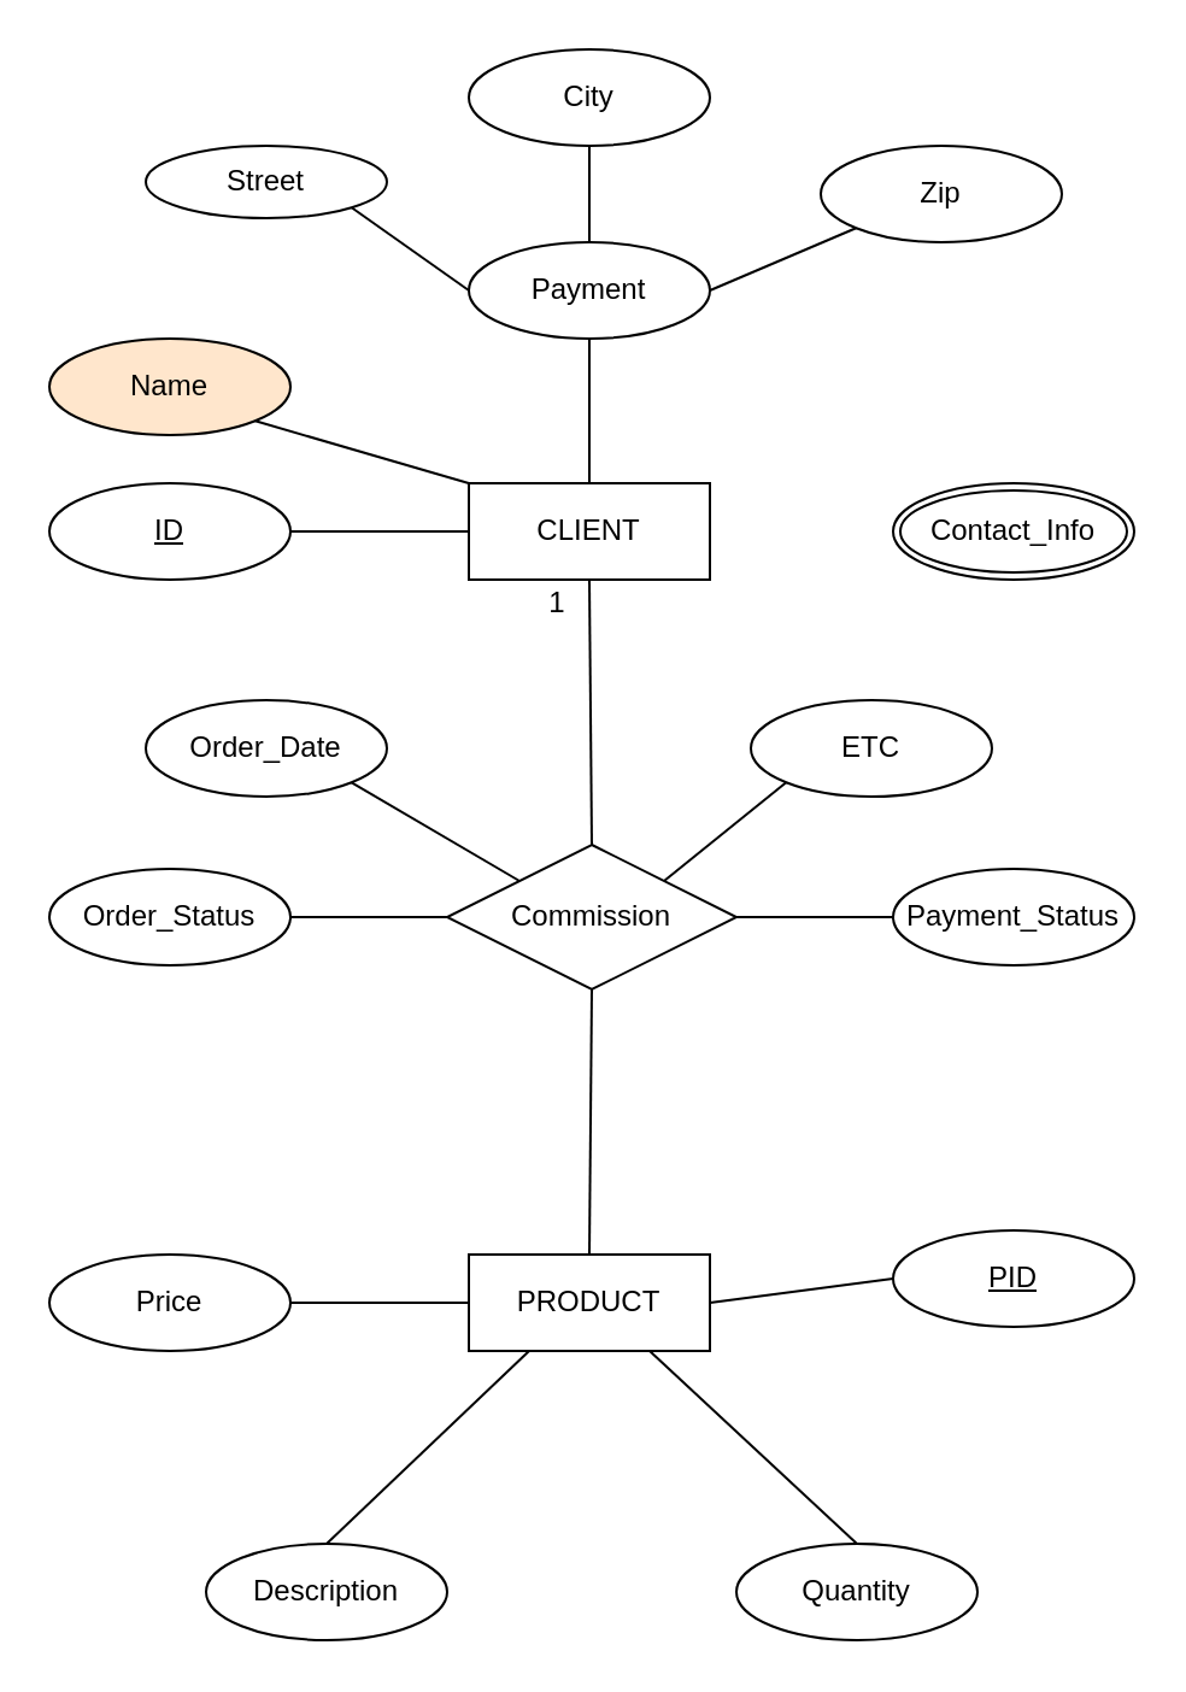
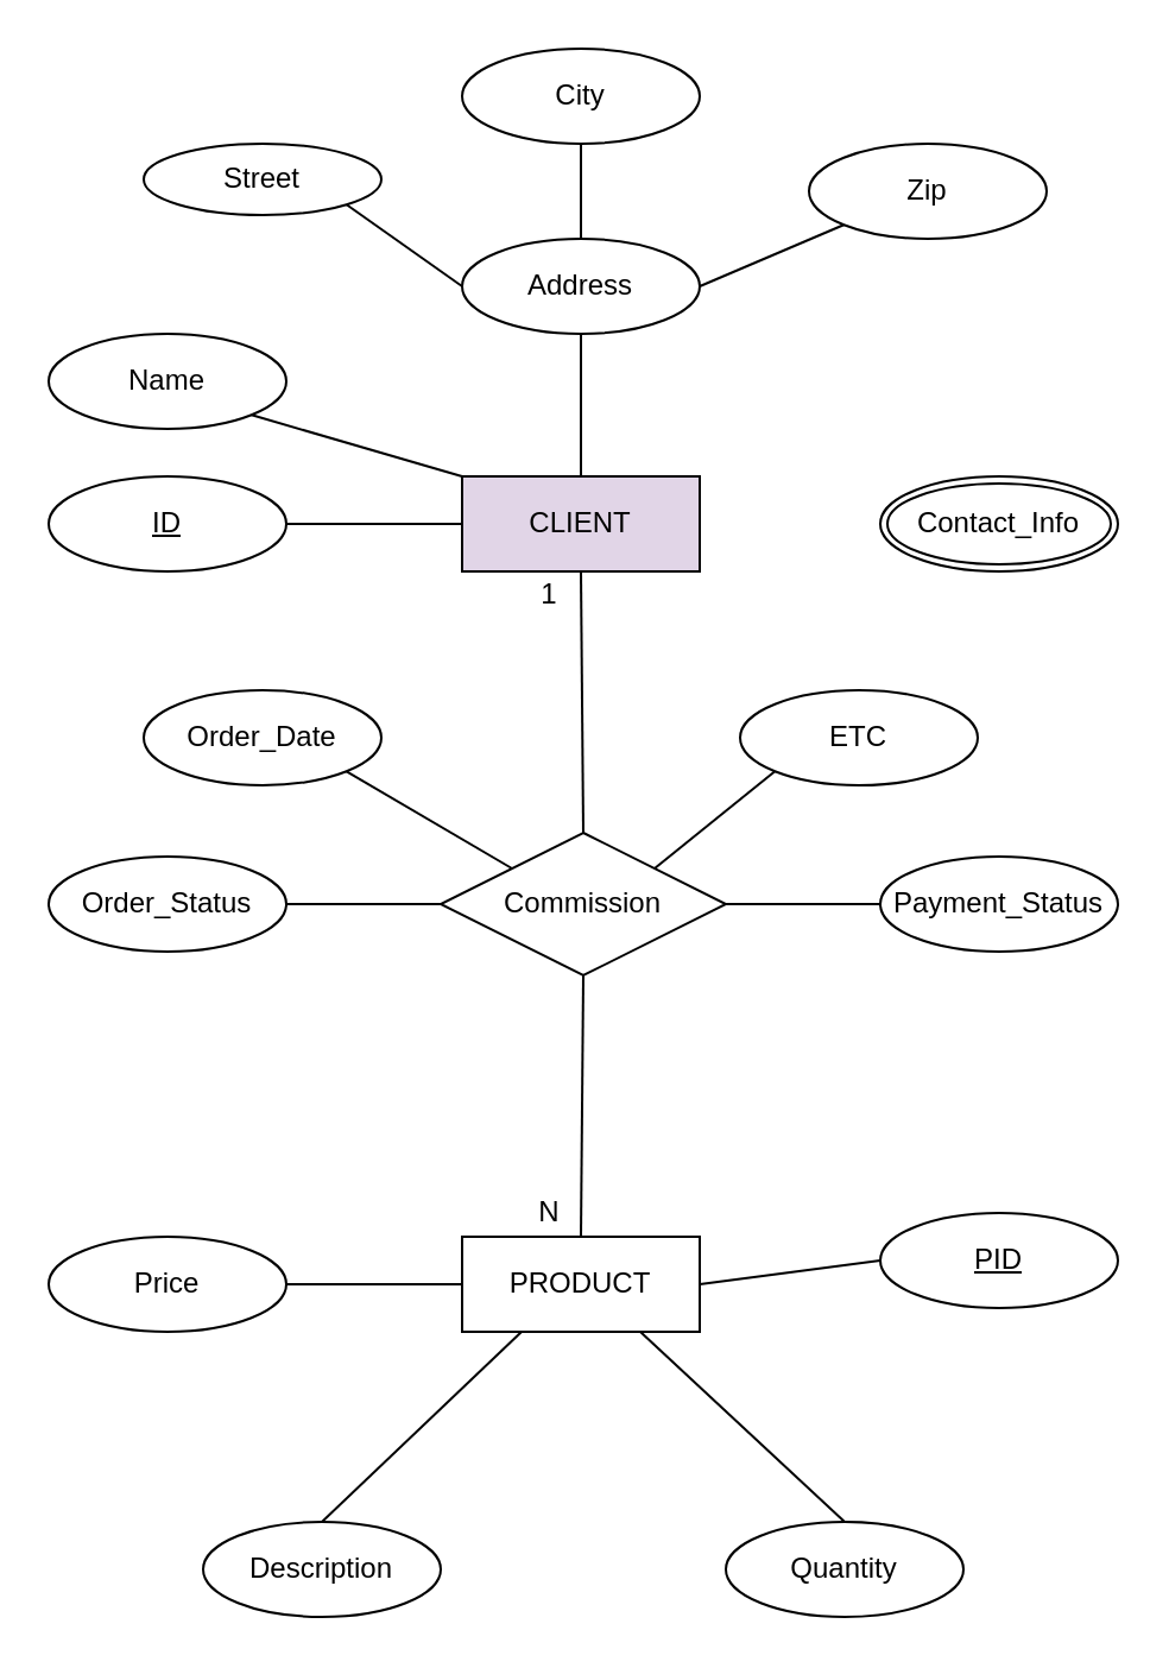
- <mxCell id="9" value="Payment" style="ellipse;whiteSpace=wrap;html=1;align=center;" parent="1" vertex="1"><mxGeometry x="194" y="100" width="100" height="40" as="geometry" /></mxCell>
+ <mxCell id="9" value="Address" style="ellipse;whiteSpace=wrap;html=1;align=center;" parent="1" vertex="1"><mxGeometry x="194" y="100" width="100" height="40" as="geometry" /></mxCell>
- <mxCell id="5" value="Name" style="ellipse;whiteSpace=wrap;html=1;align=center;fillColor=#ffe6cc;" parent="1" vertex="1"><mxGeometry x="20" y="140" width="100" height="40" as="geometry" /></mxCell>
+ <mxCell id="5" value="Name" style="ellipse;whiteSpace=wrap;html=1;align=center;" parent="1" vertex="1"><mxGeometry x="20" y="140" width="100" height="40" as="geometry" /></mxCell>
- <mxCell id="3" value="CLIENT" style="whiteSpace=wrap;html=1;align=center;" parent="1" vertex="1"><mxGeometry x="194" y="200" width="100" height="40" as="geometry" /></mxCell>
+ <mxCell id="3" value="CLIENT" style="whiteSpace=wrap;html=1;align=center;fillColor=#e1d5e7;" parent="1" vertex="1"><mxGeometry x="194" y="200" width="100" height="40" as="geometry" /></mxCell>
+ <mxCell id="35" value="N" style="text;html=1;strokeColor=none;fillColor=none;align=center;verticalAlign=middle;whiteSpace=wrap;rounded=0;" parent="1" vertex="1"><mxGeometry x="211" y="500" width="40" height="20" as="geometry" /></mxCell>
